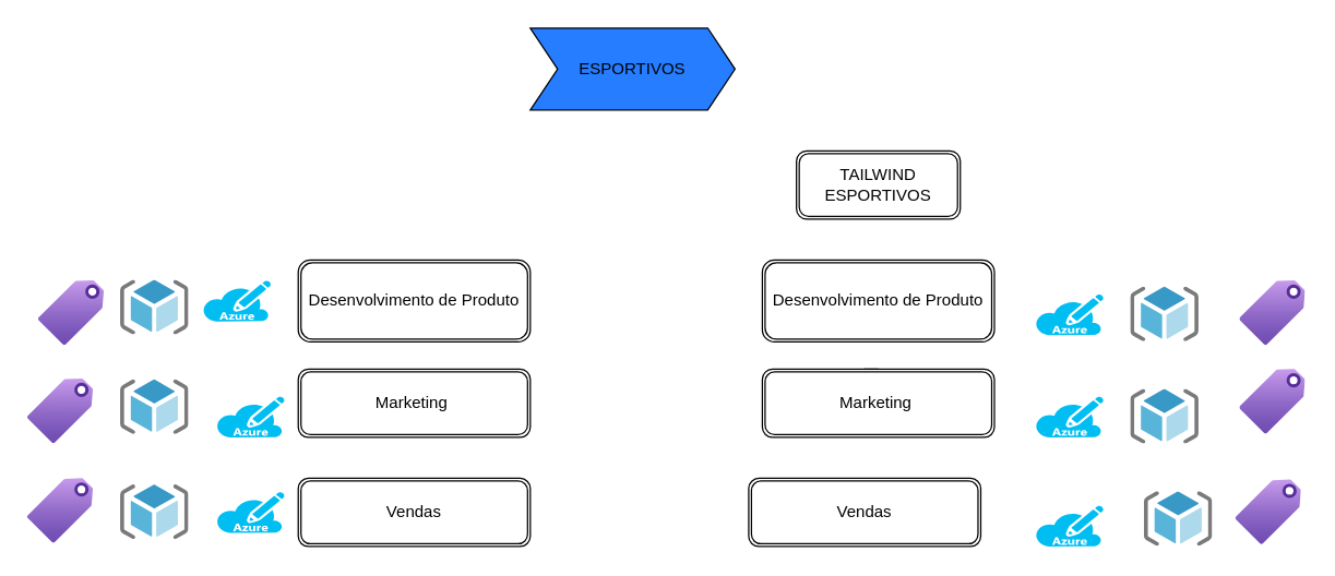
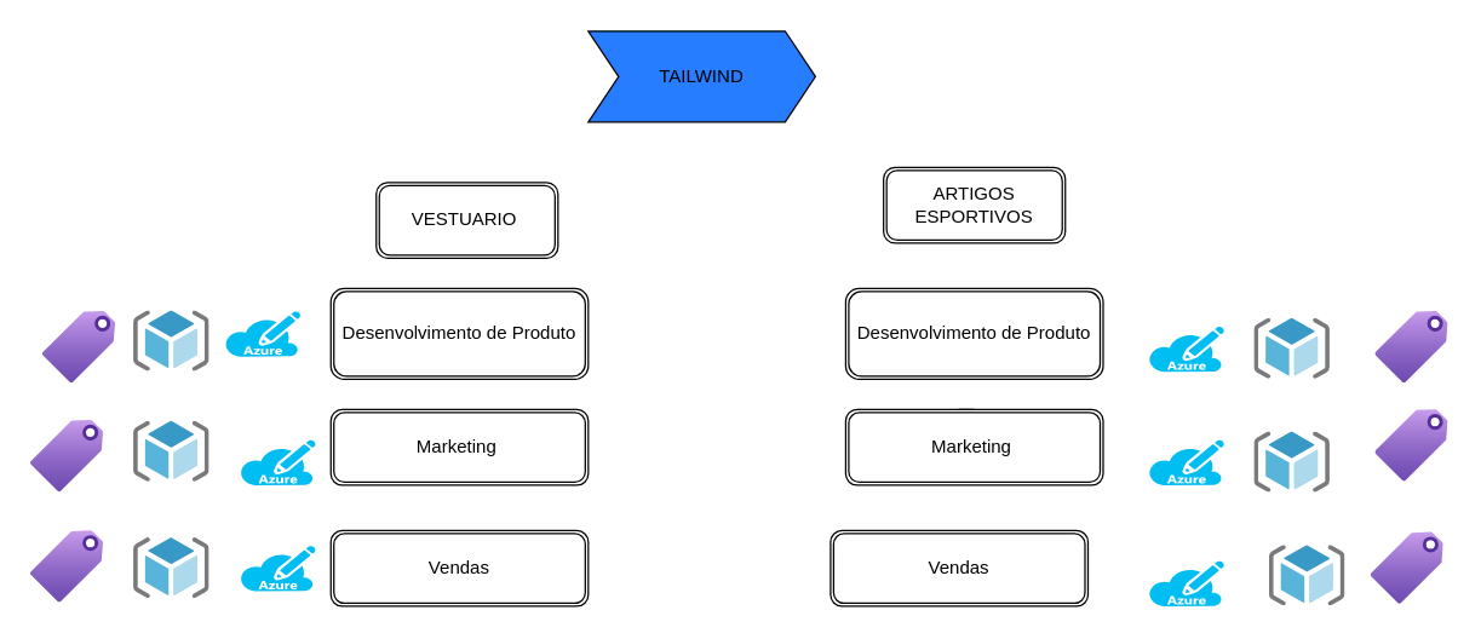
- <mxCell id="5" value="ESPORTIVOS" style="shape=step;perimeter=stepPerimeter;whiteSpace=wrap;html=1;fixedSize=1;fillColor=#267DFF;" vertex="1" parent="1"><mxGeometry x="388" y="20" width="150" height="60" as="geometry" /></mxCell>
+ <mxCell id="5" value="TAILWIND" style="shape=step;perimeter=stepPerimeter;whiteSpace=wrap;html=1;fixedSize=1;fillColor=#267DFF;" vertex="1" parent="1"><mxGeometry x="388" y="20" width="150" height="60" as="geometry" /></mxCell>
- <mxCell id="4" value="TAILWIND ESPORTIVOS" style="shape=ext;double=1;rounded=1;whiteSpace=wrap;html=1;" vertex="1" parent="1"><mxGeometry x="583" y="110" width="120" height="50" as="geometry" /></mxCell>
+ <mxCell id="4" value="ARTIGOS ESPORTIVOS" style="shape=ext;double=1;rounded=1;whiteSpace=wrap;html=1;" vertex="1" parent="1"><mxGeometry x="583" y="110" width="120" height="50" as="geometry" /></mxCell>
+ <mxCell id="3" value="VESTUARIO&lt;span style=&quot;white-space: pre&quot;&gt; &lt;/span&gt;" style="shape=ext;double=1;rounded=1;whiteSpace=wrap;html=1;" vertex="1" parent="1"><mxGeometry x="248" y="120" width="120" height="50" as="geometry" /></mxCell>
